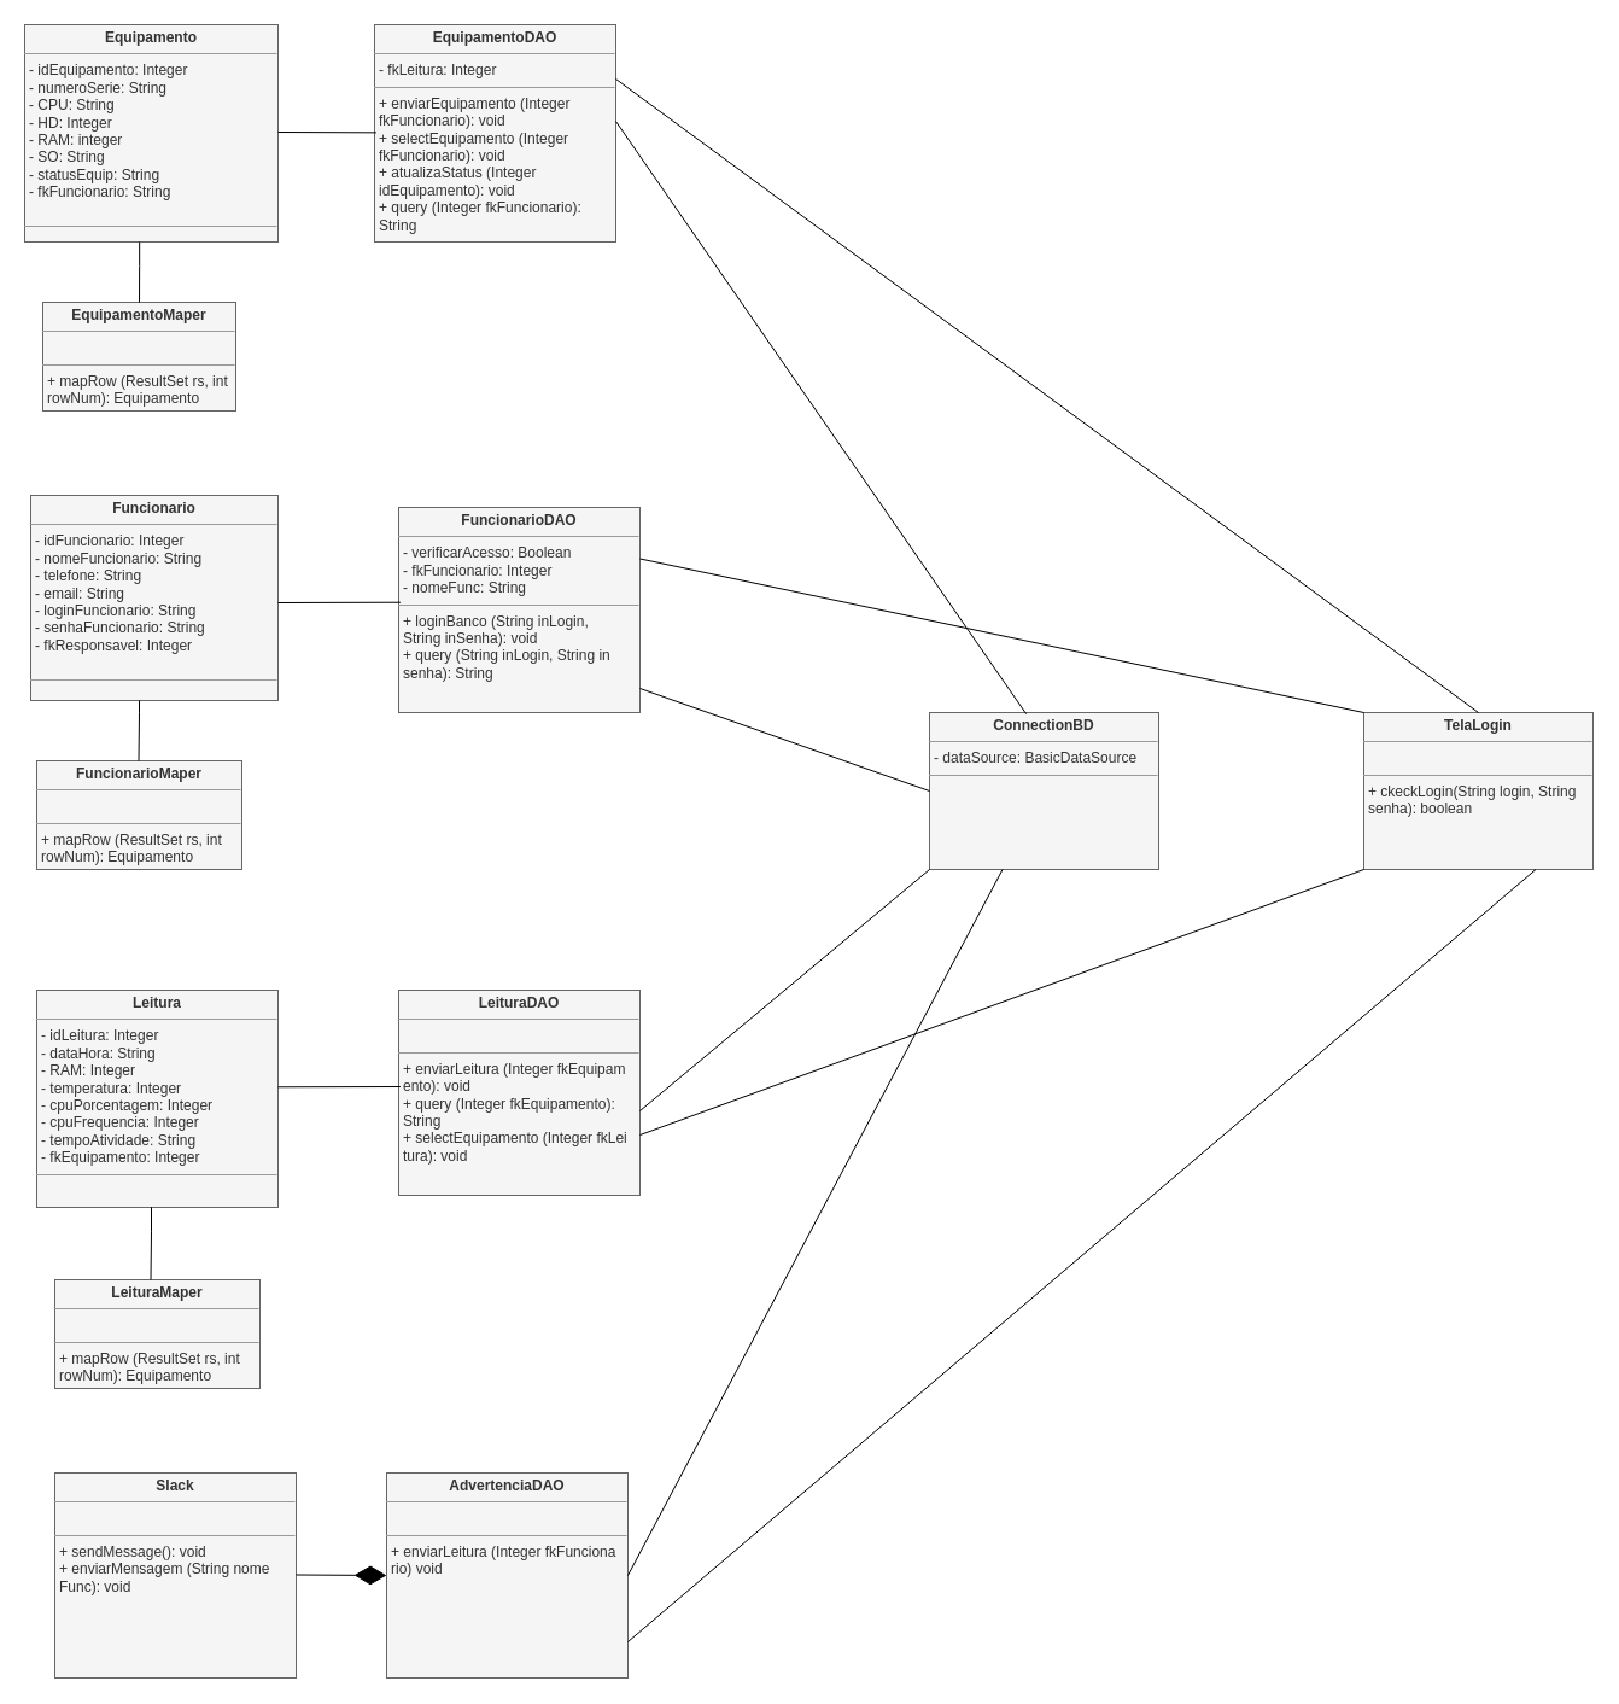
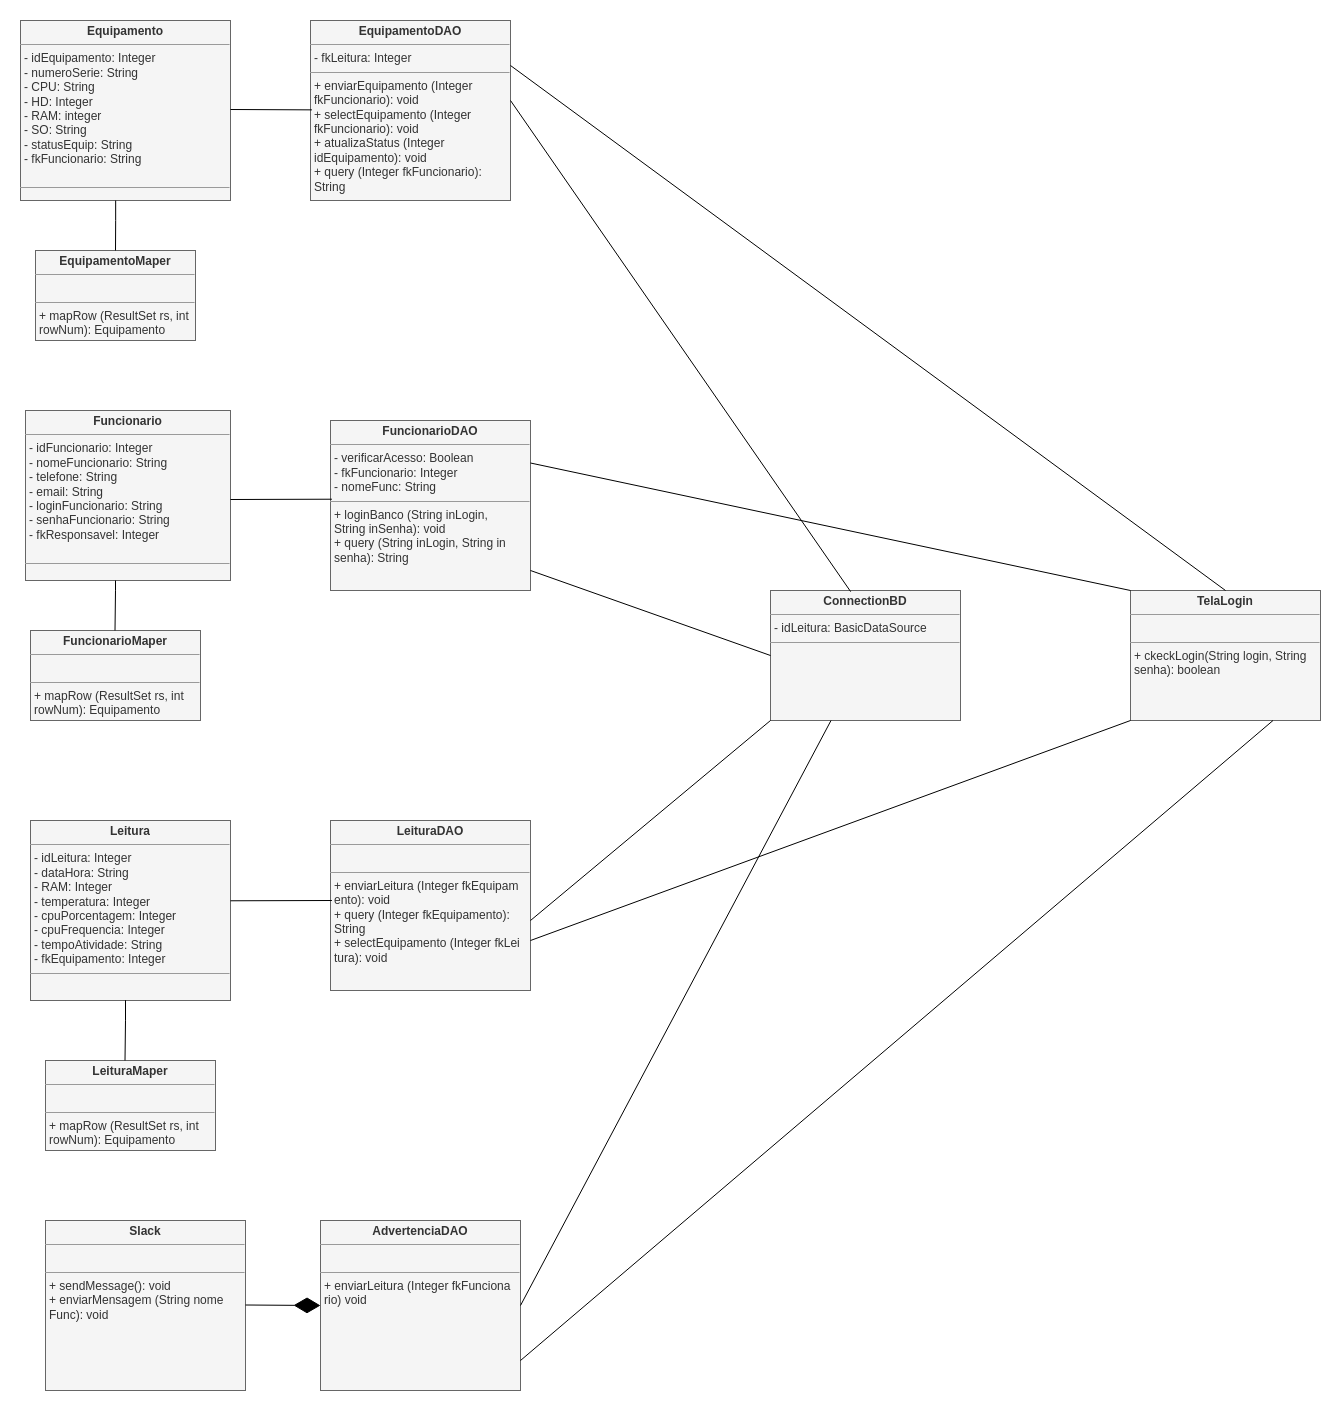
- <mxCell id="17" value="&lt;p style=&quot;margin: 0px ; margin-top: 4px ; text-align: center&quot;&gt;&lt;b&gt;ConnectionBD&lt;/b&gt;&lt;/p&gt;&lt;hr size=&quot;1&quot;&gt;&lt;p style=&quot;margin: 0px ; margin-left: 4px&quot;&gt;- dataSource: BasicDataSource&lt;/p&gt;&lt;hr size=&quot;1&quot;&gt;&lt;p style=&quot;margin: 0px ; margin-left: 4px&quot;&gt;&lt;br&gt;&lt;/p&gt;" style="verticalAlign=top;align=left;overflow=fill;fontSize=12;fontFamily=Helvetica;html=1;fillColor=#f5f5f5;fontColor=#333333;strokeColor=#666666;" parent="1" vertex="1"><mxGeometry x="770" y="590" width="190" height="130" as="geometry" /></mxCell>
+ <mxCell id="17" value="&lt;p style=&quot;margin: 0px ; margin-top: 4px ; text-align: center&quot;&gt;&lt;b&gt;ConnectionBD&lt;/b&gt;&lt;/p&gt;&lt;hr size=&quot;1&quot;&gt;&lt;p style=&quot;margin: 0px ; margin-left: 4px&quot;&gt;- idLeitura: BasicDataSource&lt;/p&gt;&lt;hr size=&quot;1&quot;&gt;&lt;p style=&quot;margin: 0px ; margin-left: 4px&quot;&gt;&lt;br&gt;&lt;/p&gt;" style="verticalAlign=top;align=left;overflow=fill;fontSize=12;fontFamily=Helvetica;html=1;fillColor=#f5f5f5;fontColor=#333333;strokeColor=#666666;" parent="1" vertex="1"><mxGeometry x="770" y="590" width="190" height="130" as="geometry" /></mxCell>
